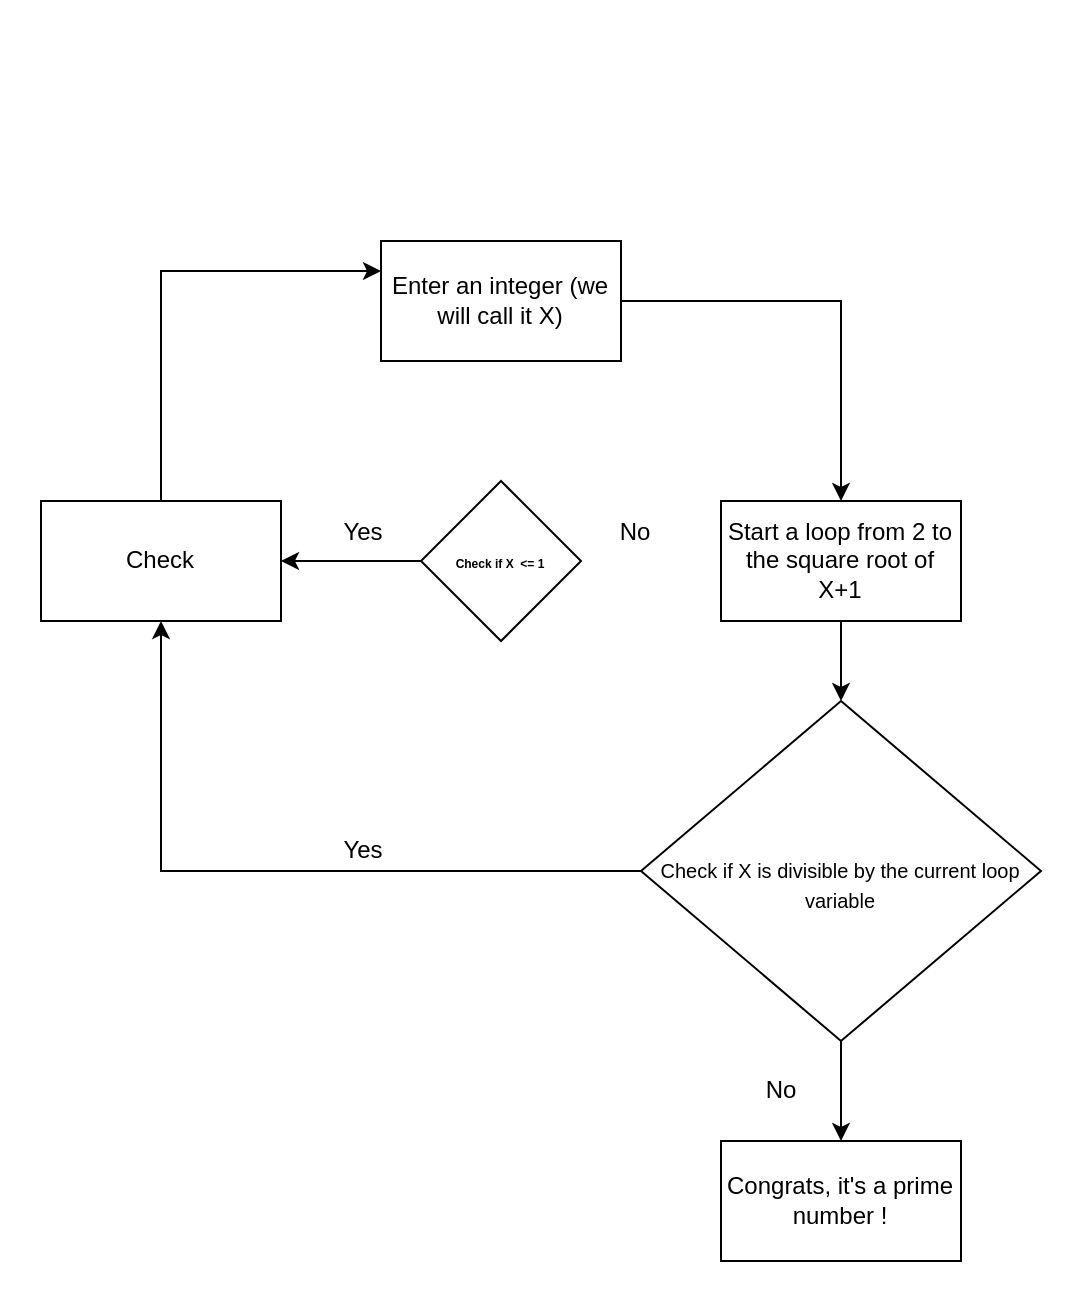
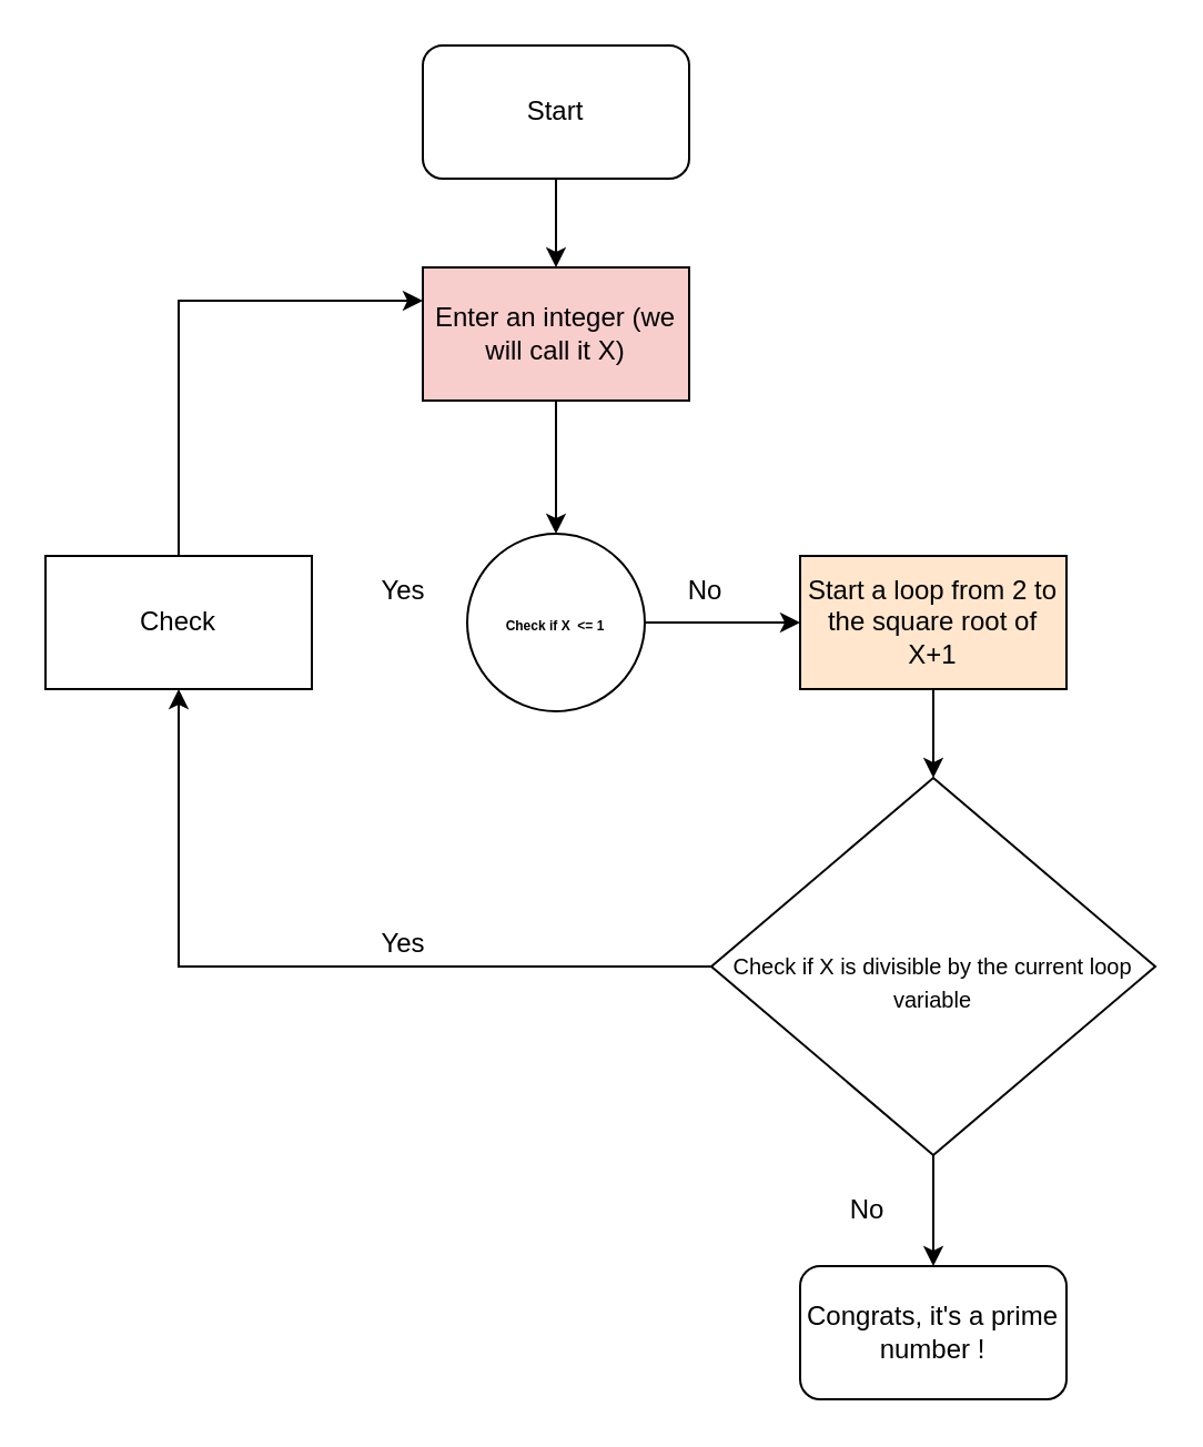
+ <mxCell id="3" value="Start" style="rounded=1;whiteSpace=wrap;html=1;" vertex="1" parent="1"><mxGeometry x="190" y="20" width="120" height="60" as="geometry" /></mxCell>
+ <mxCell id="2" value="" style="edgeStyle=orthogonalEdgeStyle;rounded=0;orthogonalLoop=1;jettySize=auto;html=1;" edge="1" parent="1" source="3" target="5"><mxGeometry relative="1" as="geometry" /></mxCell>
- <mxCell id="5" value="Enter an integer (we will call it X)" style="rounded=0;whiteSpace=wrap;html=1;" vertex="1" parent="1"><mxGeometry x="190" y="120" width="120" height="60" as="geometry" /></mxCell>
+ <mxCell id="5" value="Enter an integer (we will call it X)" style="rounded=0;whiteSpace=wrap;html=1;fillColor=#f8cecc;" vertex="1" parent="1"><mxGeometry x="190" y="120" width="120" height="60" as="geometry" /></mxCell>
- <mxCell id="4" value="" style="edgeStyle=orthogonalEdgeStyle;rounded=0;orthogonalLoop=1;jettySize=auto;html=1;" edge="1" parent="1" source="5" target="13"><mxGeometry relative="1" as="geometry" /></mxCell>
+ <mxCell id="4" value="" style="edgeStyle=orthogonalEdgeStyle;rounded=0;orthogonalLoop=1;jettySize=auto;html=1;" edge="1" parent="1" source="5" target="8"><mxGeometry relative="1" as="geometry" /></mxCell>
- <mxCell id="6" value="" style="edgeStyle=orthogonalEdgeStyle;rounded=0;orthogonalLoop=1;jettySize=auto;html=1;" edge="1" parent="1" source="8" target="10"><mxGeometry relative="1" as="geometry" /></mxCell>
- <mxCell id="8" value="&lt;font style=&quot;font-size: 6px;&quot;&gt;&lt;b&gt;Check if X &amp;nbsp;&amp;lt;= 1&lt;/b&gt;&lt;/font&gt;" style="rhombus;whiteSpace=wrap;html=1;" vertex="1" parent="1"><mxGeometry x="210" y="240" width="80" height="80" as="geometry" /></mxCell>
+ <mxCell id="8" value="&lt;font style=&quot;font-size: 6px;&quot;&gt;&lt;b&gt;Check if X &amp;nbsp;&amp;lt;= 1&lt;/b&gt;&lt;/font&gt;" style="ellipse;whiteSpace=wrap;html=1;" vertex="1" parent="1"><mxGeometry x="210" y="240" width="80" height="80" as="geometry" /></mxCell>
+ <mxCell id="7" value="" style="edgeStyle=orthogonalEdgeStyle;rounded=0;orthogonalLoop=1;jettySize=auto;html=1;" edge="1" parent="1" source="8" target="13"><mxGeometry relative="1" as="geometry" /></mxCell>
- <mxCell id="13" value="Start a loop from 2 to the square root of X+1" style="rounded=0;whiteSpace=wrap;html=1;" vertex="1" parent="1"><mxGeometry x="360" y="250" width="120" height="60" as="geometry" /></mxCell>
+ <mxCell id="13" value="Start a loop from 2 to the square root of X+1" style="rounded=0;whiteSpace=wrap;html=1;fillColor=#ffe6cc;" vertex="1" parent="1"><mxGeometry x="360" y="250" width="120" height="60" as="geometry" /></mxCell>
- <mxCell id="19" value="Congrats, it's a prime number !" style="rounded=0;whiteSpace=wrap;html=1;" vertex="1" parent="1"><mxGeometry x="360" y="570" width="120" height="60" as="geometry" /></mxCell>
+ <mxCell id="19" value="Congrats, it's a prime number !" style="whiteSpace=wrap;html=1;rounded=1;" vertex="1" parent="1"><mxGeometry x="360" y="570" width="120" height="60" as="geometry" /></mxCell>
